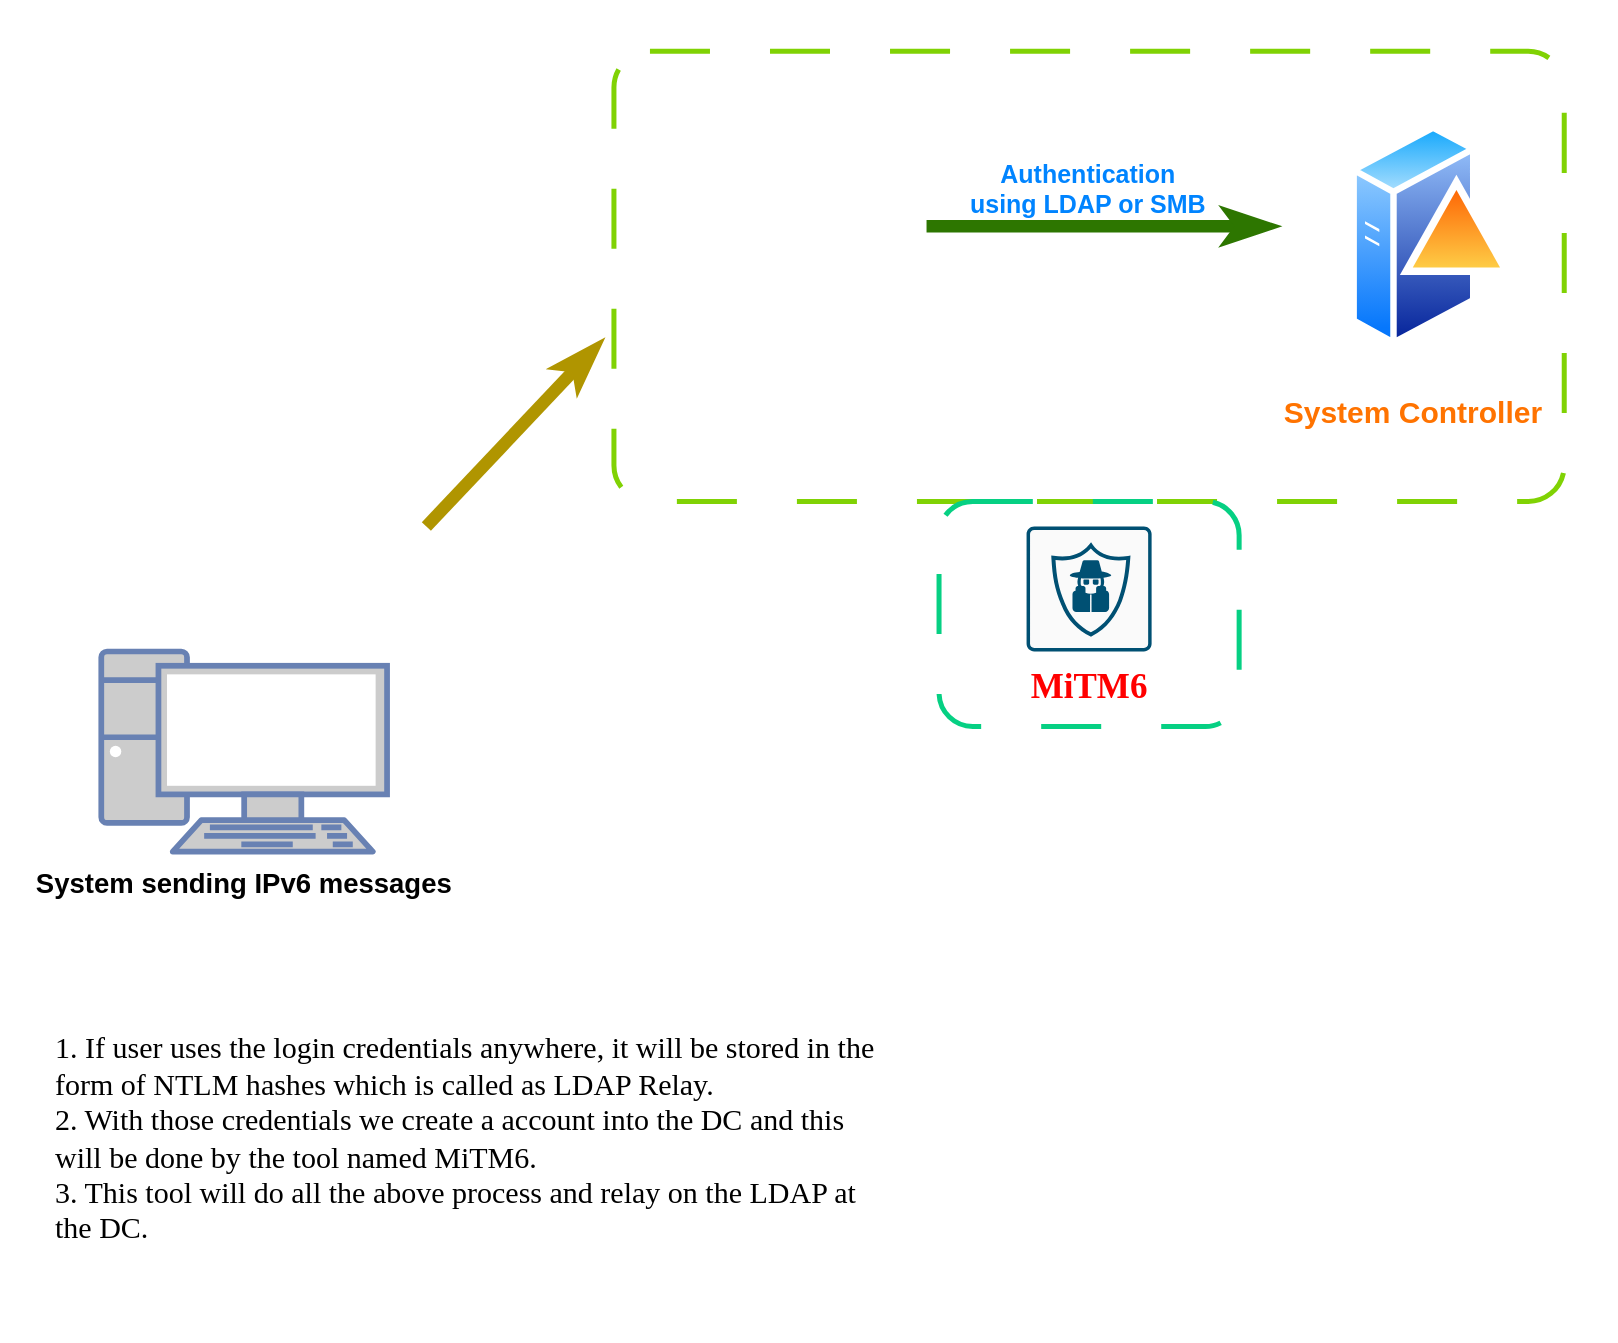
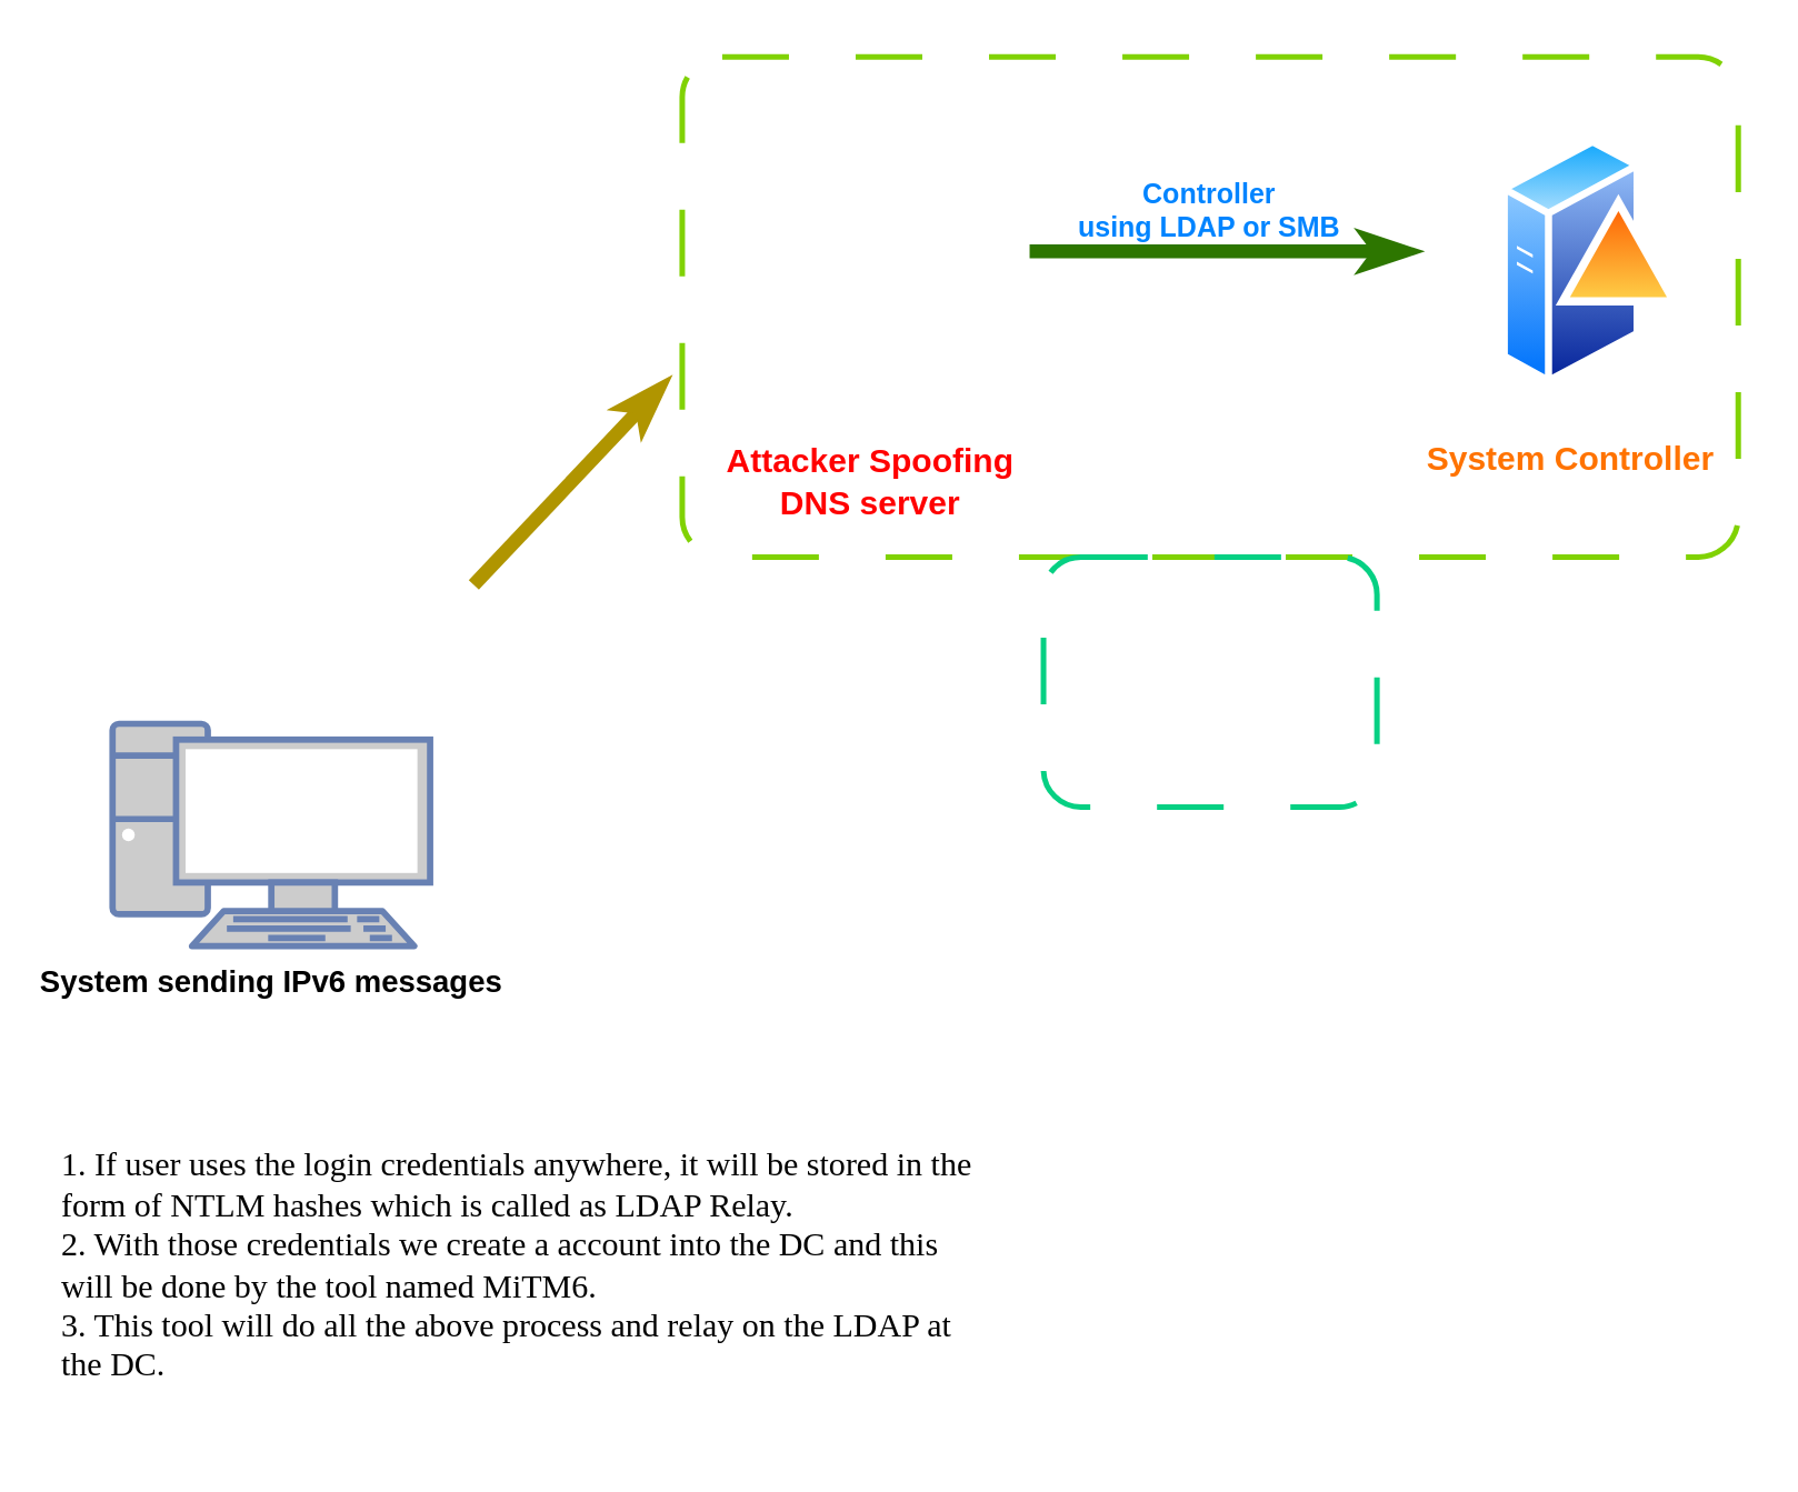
- <mxCell id="11" value="Authentication&lt;br&gt;using LDAP or SMB" style="text;html=1;strokeColor=none;fillColor=none;align=center;verticalAlign=middle;whiteSpace=wrap;rounded=0;fontSize=10;fontStyle=1;fontColor=#0084ff;" vertex="1" parent="1"><mxGeometry x="380" y="60" width="110" height="30" as="geometry" /></mxCell>
+ <mxCell id="11" value="Controller&lt;br&gt;using LDAP or SMB" style="text;html=1;strokeColor=none;fillColor=none;align=center;verticalAlign=middle;whiteSpace=wrap;rounded=0;fontSize=10;fontStyle=1;fontColor=#0084ff;" vertex="1" parent="1"><mxGeometry x="380" y="60" width="110" height="30" as="geometry" /></mxCell>
+ <mxCell id="6" value="Attacker Spoofing DNS server" style="text;html=1;strokeColor=none;fillColor=none;align=center;verticalAlign=middle;whiteSpace=wrap;rounded=0;fontSize=12;fontStyle=1;fontColor=#ff0000;" vertex="1" parent="1"><mxGeometry x="258" y="158" width="110" height="30" as="geometry" /></mxCell>
- <mxCell id="13" value="MiTM6" style="sketch=0;points=[[0.015,0.015,0],[0.985,0.015,0],[0.985,0.985,0],[0.015,0.985,0],[0.25,0,0],[0.5,0,0],[0.75,0,0],[1,0.25,0],[1,0.5,0],[1,0.75,0],[0.75,1,0],[0.5,1,0],[0.25,1,0],[0,0.75,0],[0,0.5,0],[0,0.25,0]];verticalLabelPosition=bottom;html=1;verticalAlign=top;aspect=fixed;align=center;pointerEvents=1;shape=mxgraph.cisco19.rect;prIcon=next_generation_intrusion_prevention_system;fillColor=#FAFAFA;strokeColor=#005073;fontFamily=Georgia;fontStyle=1;fontSize=14;fontColor=#FF0000;" vertex="1" parent="1"><mxGeometry x="410" y="210" width="50" height="50" as="geometry" /></mxCell>
